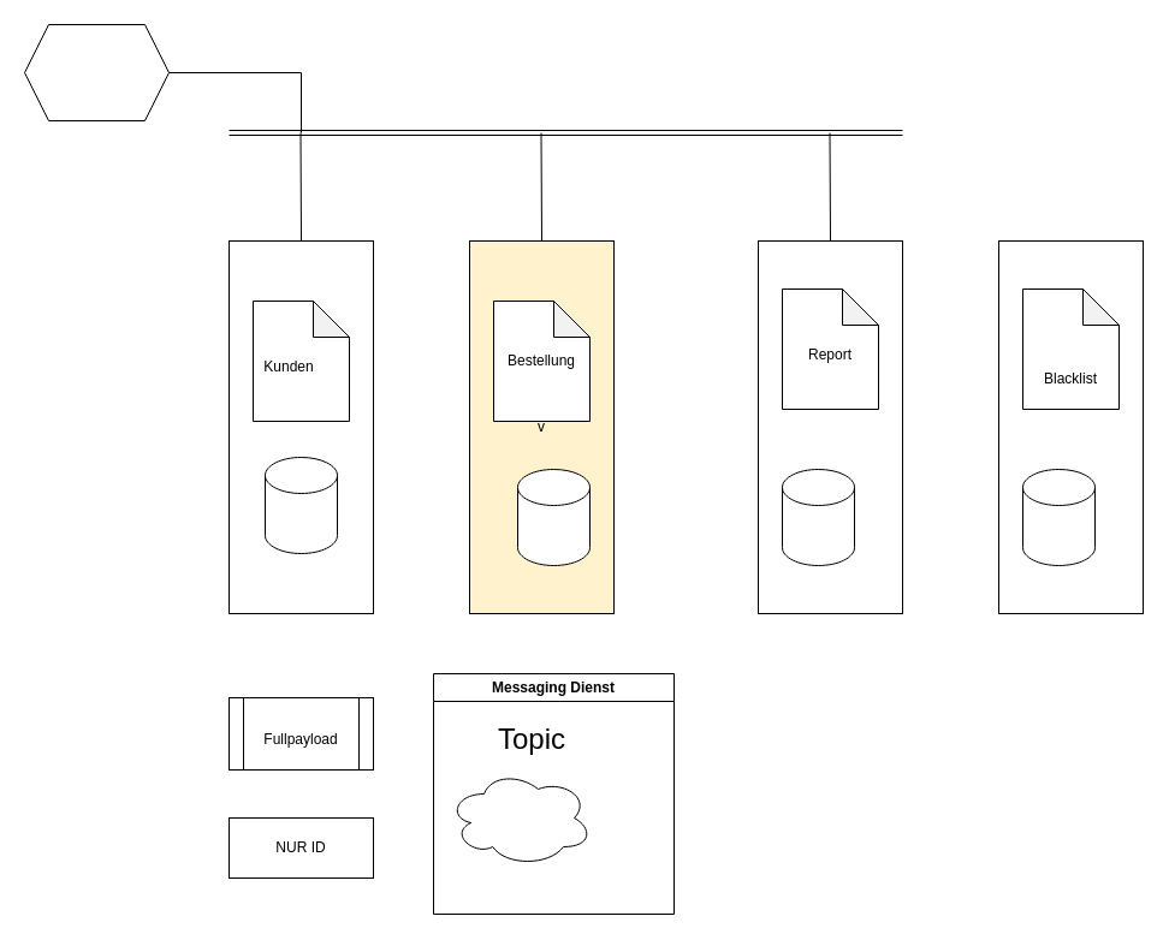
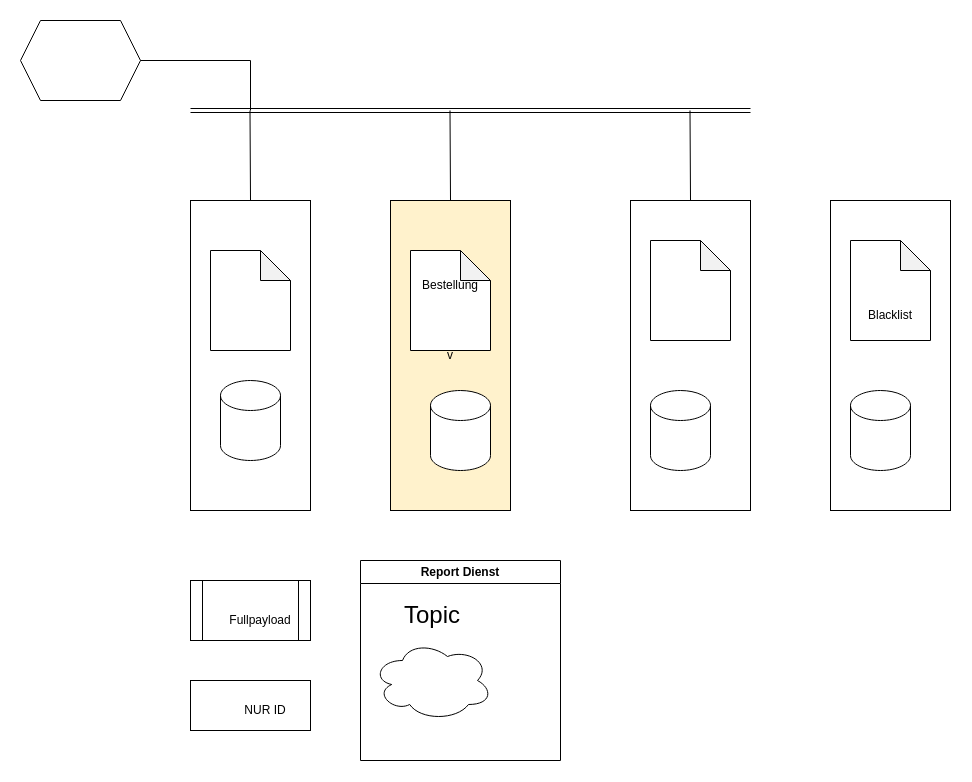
- <mxCell id="26" value="Report" style="text;html=1;align=center;verticalAlign=middle;whiteSpace=wrap;rounded=0;" vertex="1" parent="1"><mxGeometry x="660" y="280" width="60" height="30" as="geometry" /></mxCell>
- <mxCell id="25" value="Bestellung" style="text;html=1;align=center;verticalAlign=middle;whiteSpace=wrap;rounded=0;" vertex="1" parent="1"><mxGeometry x="420" y="285" width="60" height="30" as="geometry" /></mxCell>
+ <mxCell id="25" value="Bestellung" style="text;html=1;align=center;verticalAlign=middle;whiteSpace=wrap;rounded=0;" vertex="1" parent="1"><mxGeometry x="420" y="270" width="60" height="30" as="geometry" /></mxCell>
- <mxCell id="24" value="Kunden" style="text;html=1;align=center;verticalAlign=middle;whiteSpace=wrap;rounded=0;" vertex="1" parent="1"><mxGeometry x="210" y="290" width="60" height="30" as="geometry" /></mxCell>
- <mxCell id="11" value="Messaging Dienst" style="swimlane;whiteSpace=wrap;html=1;" vertex="1" parent="1"><mxGeometry x="360" y="560" width="200" height="200" as="geometry" /></mxCell>
+ <mxCell id="11" value="Report Dienst" style="swimlane;whiteSpace=wrap;html=1;" vertex="1" parent="1"><mxGeometry x="360" y="560" width="200" height="200" as="geometry" /></mxCell>
- <mxCell id="17" value="Fullpayload" style="text;html=1;align=center;verticalAlign=middle;whiteSpace=wrap;rounded=0;" vertex="1" parent="1"><mxGeometry x="220" y="600" width="60" height="30" as="geometry" /></mxCell>
+ <mxCell id="17" value="Fullpayload" style="text;html=1;align=center;verticalAlign=middle;whiteSpace=wrap;rounded=0;" vertex="1" parent="1"><mxGeometry x="230" y="605" width="60" height="30" as="geometry" /></mxCell>
- <mxCell id="12" value="&lt;font style=&quot;font-size: 24px;&quot;&gt;Topic&lt;/font&gt;" style="text;html=1;align=center;verticalAlign=middle;whiteSpace=wrap;rounded=0;" vertex="1" parent="11"><mxGeometry x="52" y="40" width="60" height="30" as="geometry" /></mxCell>
+ <mxCell id="12" value="&lt;font style=&quot;font-size: 24px;&quot;&gt;Topic&lt;/font&gt;" style="text;html=1;align=center;verticalAlign=middle;whiteSpace=wrap;rounded=0;" vertex="1" parent="11"><mxGeometry x="42" y="40" width="60" height="30" as="geometry" /></mxCell>
- <mxCell id="16" value="NUR ID" style="text;html=1;align=center;verticalAlign=middle;whiteSpace=wrap;rounded=0;" vertex="1" parent="1"><mxGeometry x="220" y="690" width="60" height="30" as="geometry" /></mxCell>
+ <mxCell id="16" value="NUR ID" style="text;html=1;align=center;verticalAlign=middle;whiteSpace=wrap;rounded=0;" vertex="1" parent="1"><mxGeometry x="235" y="695" width="60" height="30" as="geometry" /></mxCell>
